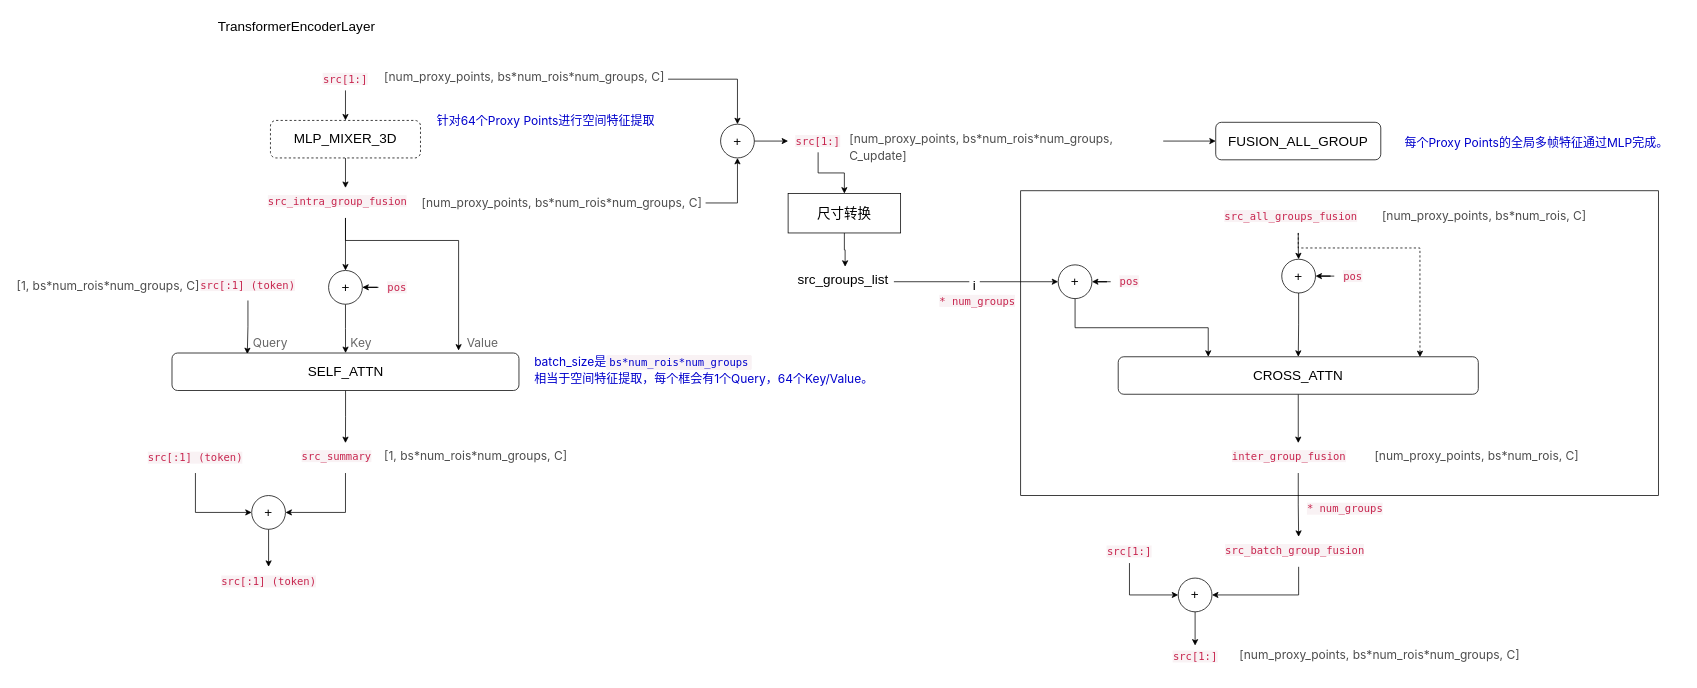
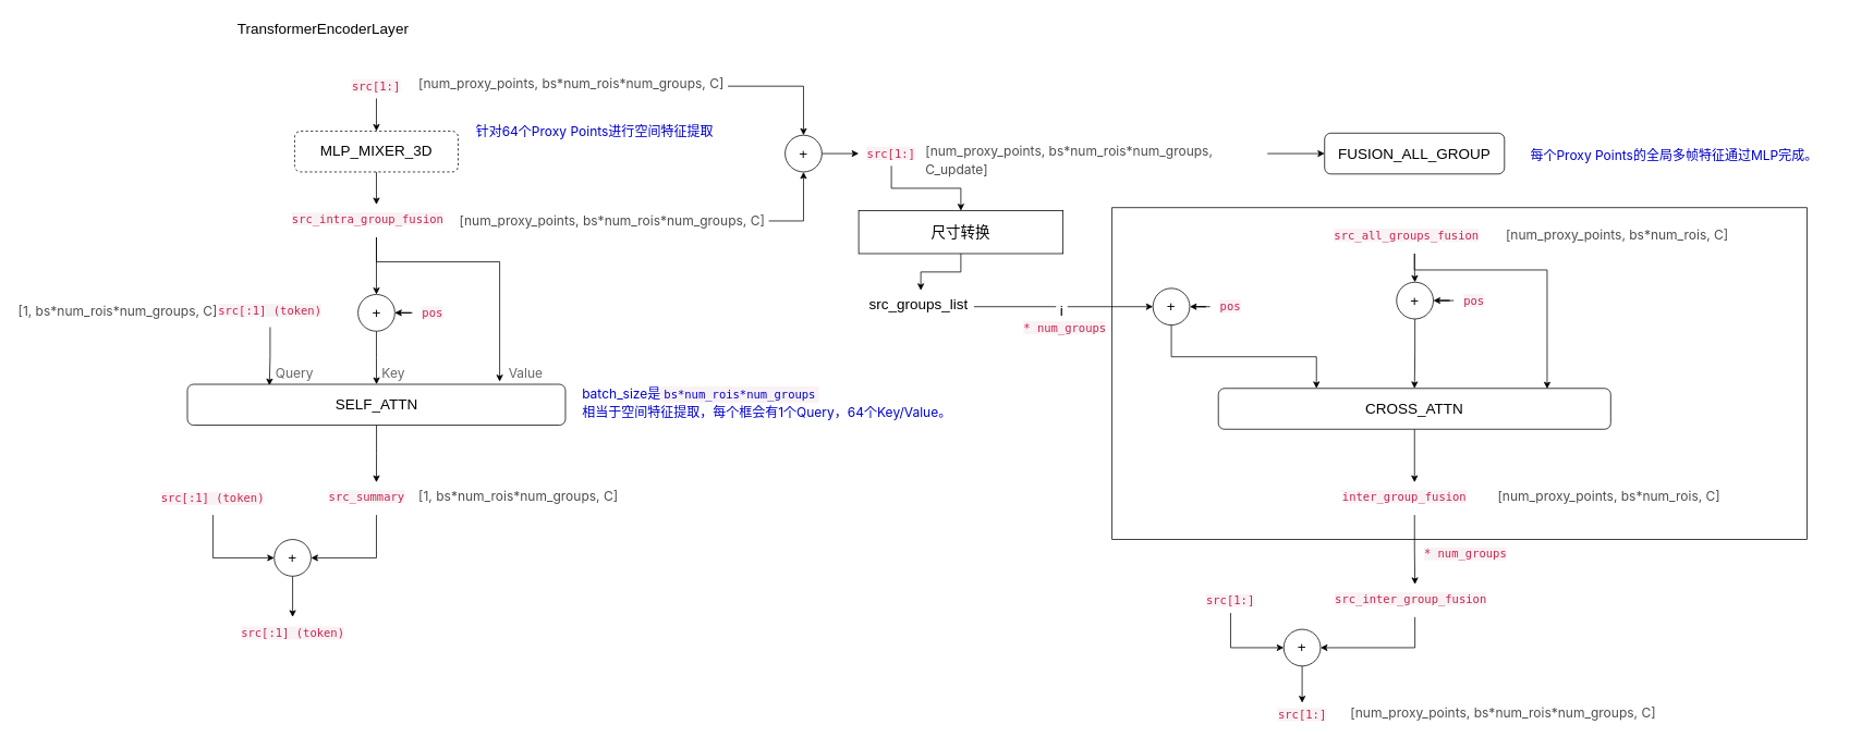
- <mxCell id="47" value="&lt;font color=&quot;#000000&quot;&gt;尺寸转换&lt;/font&gt;" style="rounded=0;whiteSpace=wrap;html=1;fontSize=18;fontColor=#0000CC;" vertex="1" parent="1"><mxGeometry x="1050" y="257.5" width="150" height="52.5" as="geometry" /></mxCell>
+ <mxCell id="47" value="&lt;font color=&quot;#000000&quot;&gt;尺寸转换&lt;/font&gt;" style="rounded=0;whiteSpace=wrap;html=1;fontSize=18;fontColor=#0000CC;" vertex="1" parent="1"><mxGeometry x="1050" y="257.5" width="250" height="52.5" as="geometry" /></mxCell>
- <mxCell id="40" style="edgeStyle=orthogonalEdgeStyle;rounded=0;orthogonalLoop=1;jettySize=auto;html=1;entryX=0.838;entryY=0.01;entryDx=0;entryDy=0;entryPerimeter=0;fontSize=18;fontColor=#000000;dashed=1;" edge="1" parent="1" source="41" target="45"><mxGeometry relative="1" as="geometry"><Array as="points"><mxPoint x="1730" y="330" /><mxPoint x="1892" y="330" /></Array></mxGeometry></mxCell>
+ <mxCell id="40" style="edgeStyle=orthogonalEdgeStyle;rounded=0;orthogonalLoop=1;jettySize=auto;html=1;entryX=0.838;entryY=0.01;entryDx=0;entryDy=0;entryPerimeter=0;fontSize=18;fontColor=#000000;" edge="1" parent="1" source="41" target="45"><mxGeometry relative="1" as="geometry"><Array as="points"><mxPoint x="1730" y="330" /><mxPoint x="1892" y="330" /></Array></mxGeometry></mxCell>
- <mxCell id="64" value="&lt;span style=&quot;color: rgb(199, 37, 78); font-family: &amp;quot;Source Code Pro&amp;quot;, &amp;quot;DejaVu Sans Mono&amp;quot;, &amp;quot;Ubuntu Mono&amp;quot;, &amp;quot;Anonymous Pro&amp;quot;, &amp;quot;Droid Sans Mono&amp;quot;, Menlo, Monaco, Consolas, Inconsolata, Courier, monospace, &amp;quot;PingFang SC&amp;quot;, &amp;quot;Microsoft YaHei&amp;quot;, sans-serif; font-size: 14px; font-style: normal; font-variant-ligatures: no-common-ligatures; font-variant-caps: normal; font-weight: 400; letter-spacing: normal; orphans: 2; text-align: start; text-indent: 0px; text-transform: none; widows: 2; word-spacing: 0px; -webkit-text-stroke-width: 0px; background-color: rgb(249, 242, 244); text-decoration-thickness: initial; text-decoration-style: initial; text-decoration-color: initial; float: none; display: inline !important;&quot;&gt;src_batch_group_fusion&lt;/span&gt;" style="text;whiteSpace=wrap;html=1;fontSize=18;fontColor=#000000;" vertex="1" parent="1"><mxGeometry x="1630.5" y="715" width="200" height="40" as="geometry" /></mxCell>
+ <mxCell id="64" value="&lt;span style=&quot;color: rgb(199, 37, 78); font-family: &amp;quot;Source Code Pro&amp;quot;, &amp;quot;DejaVu Sans Mono&amp;quot;, &amp;quot;Ubuntu Mono&amp;quot;, &amp;quot;Anonymous Pro&amp;quot;, &amp;quot;Droid Sans Mono&amp;quot;, Menlo, Monaco, Consolas, Inconsolata, Courier, monospace, &amp;quot;PingFang SC&amp;quot;, &amp;quot;Microsoft YaHei&amp;quot;, sans-serif; font-size: 14px; font-style: normal; font-variant-ligatures: no-common-ligatures; font-variant-caps: normal; font-weight: 400; letter-spacing: normal; orphans: 2; text-align: start; text-indent: 0px; text-transform: none; widows: 2; word-spacing: 0px; -webkit-text-stroke-width: 0px; background-color: rgb(249, 242, 244); text-decoration-thickness: initial; text-decoration-style: initial; text-decoration-color: initial; float: none; display: inline !important;&quot;&gt;src_inter_group_fusion&lt;/span&gt;" style="text;whiteSpace=wrap;html=1;fontSize=18;fontColor=#000000;" vertex="1" parent="1"><mxGeometry x="1630.5" y="715" width="200" height="40" as="geometry" /></mxCell>
